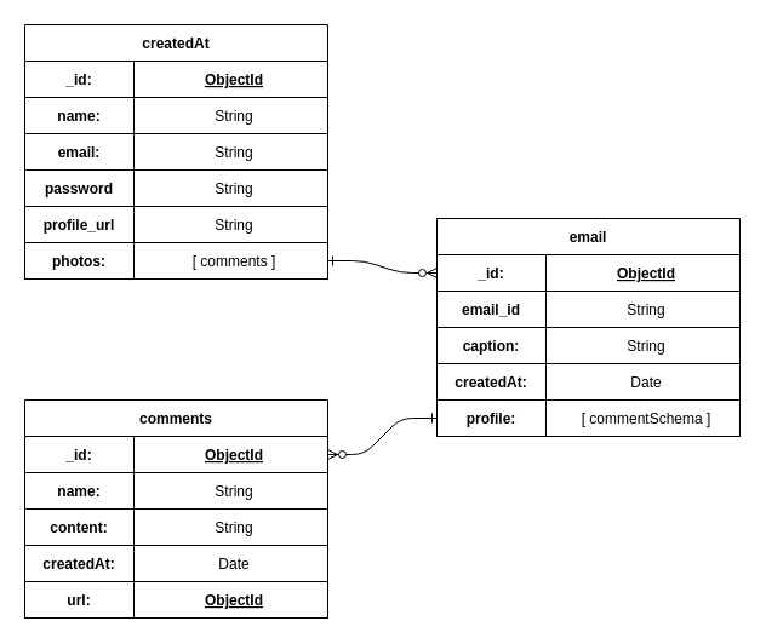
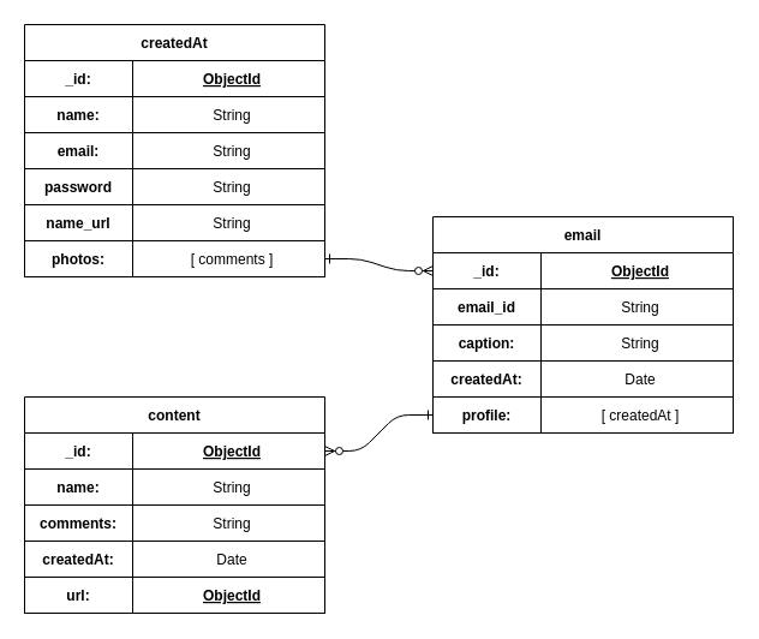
- <mxCell id="17" value="profile_url" style="shape=partialRectangle;connectable=0;fillColor=none;top=0;left=0;bottom=0;right=0;fontStyle=1;overflow=hidden;" vertex="1" parent="16"><mxGeometry width="90" height="30" as="geometry"><mxRectangle width="90" height="30" as="alternateBounds" /></mxGeometry></mxCell>
+ <mxCell id="17" value="name_url" style="shape=partialRectangle;connectable=0;fillColor=none;top=0;left=0;bottom=0;right=0;fontStyle=1;overflow=hidden;" vertex="1" parent="16"><mxGeometry width="90" height="30" as="geometry"><mxRectangle width="90" height="30" as="alternateBounds" /></mxGeometry></mxCell>
- <mxCell id="38" value="comments" style="shape=table;startSize=30;container=1;collapsible=1;childLayout=tableLayout;fixedRows=1;rowLines=0;fontStyle=1;align=center;resizeLast=1;" parent="1" vertex="1"><mxGeometry x="20" y="330" width="250" height="180" as="geometry" /></mxCell>
+ <mxCell id="38" value="content" style="shape=table;startSize=30;container=1;collapsible=1;childLayout=tableLayout;fixedRows=1;rowLines=0;fontStyle=1;align=center;resizeLast=1;" parent="1" vertex="1"><mxGeometry x="20" y="330" width="250" height="180" as="geometry" /></mxCell>
- <mxCell id="37" value="[ commentSchema ]" style="shape=partialRectangle;connectable=0;fillColor=none;top=0;left=0;bottom=0;right=0;align=center;spacingLeft=6;fontStyle=0;overflow=hidden;" parent="35" vertex="1"><mxGeometry x="90" width="160" height="30" as="geometry"><mxRectangle width="160" height="30" as="alternateBounds" /></mxGeometry></mxCell>
+ <mxCell id="37" value="[ createdAt ]" style="shape=partialRectangle;connectable=0;fillColor=none;top=0;left=0;bottom=0;right=0;align=center;spacingLeft=6;fontStyle=0;overflow=hidden;" parent="35" vertex="1"><mxGeometry x="90" width="160" height="30" as="geometry"><mxRectangle width="160" height="30" as="alternateBounds" /></mxGeometry></mxCell>
- <mxCell id="46" value="content:" style="shape=partialRectangle;connectable=0;fillColor=none;top=0;left=0;bottom=0;right=0;fontStyle=1;overflow=hidden;" parent="45" vertex="1"><mxGeometry width="90" height="30" as="geometry"><mxRectangle width="90" height="30" as="alternateBounds" /></mxGeometry></mxCell>
+ <mxCell id="46" value="comments:" style="shape=partialRectangle;connectable=0;fillColor=none;top=0;left=0;bottom=0;right=0;fontStyle=1;overflow=hidden;" parent="45" vertex="1"><mxGeometry width="90" height="30" as="geometry"><mxRectangle width="90" height="30" as="alternateBounds" /></mxGeometry></mxCell>
